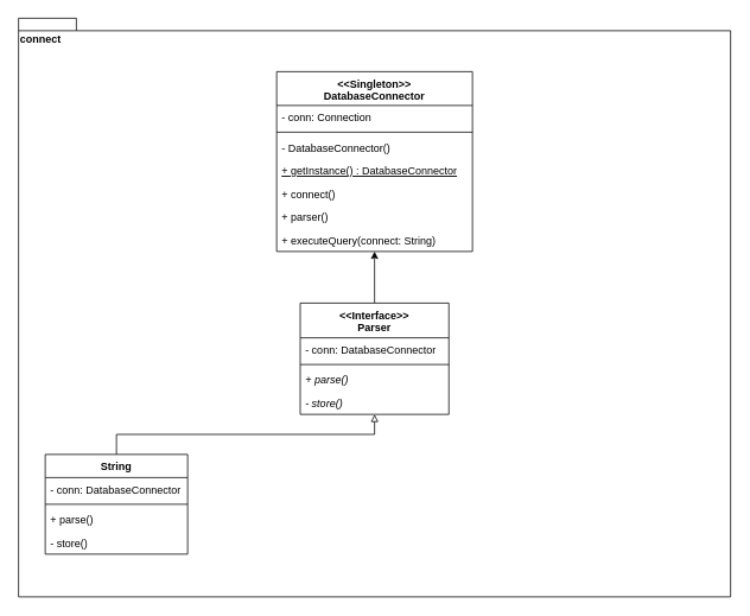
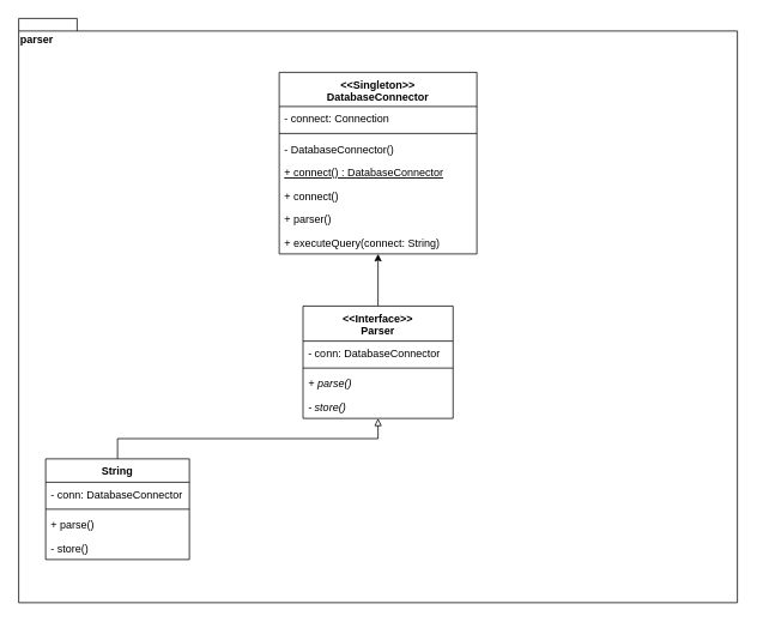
- <mxCell id="2" value="connect" style="shape=folder;fontStyle=1;spacingTop=10;tabWidth=40;tabHeight=14;tabPosition=left;html=1;align=left;verticalAlign=top;" parent="1" vertex="1"><mxGeometry x="20" y="20" width="800" height="650" as="geometry" /></mxCell>
+ <mxCell id="2" value="parser" style="shape=folder;fontStyle=1;spacingTop=10;tabWidth=40;tabHeight=14;tabPosition=left;html=1;align=left;verticalAlign=top;" parent="1" vertex="1"><mxGeometry x="20" y="20" width="800" height="650" as="geometry" /></mxCell>
- <mxCell id="4" value="- conn: Connection" style="text;strokeColor=none;fillColor=none;align=left;verticalAlign=top;spacingLeft=4;spacingRight=4;overflow=hidden;rotatable=0;points=[[0,0.5],[1,0.5]];portConstraint=eastwest;" parent="3" vertex="1"><mxGeometry y="38" width="220" height="26" as="geometry" /></mxCell>
+ <mxCell id="4" value="- connect: Connection" style="text;strokeColor=none;fillColor=none;align=left;verticalAlign=top;spacingLeft=4;spacingRight=4;overflow=hidden;rotatable=0;points=[[0,0.5],[1,0.5]];portConstraint=eastwest;" parent="3" vertex="1"><mxGeometry y="38" width="220" height="26" as="geometry" /></mxCell>
- <mxCell id="7" value="+ getInstance() : DatabaseConnector" style="text;strokeColor=none;fillColor=none;align=left;verticalAlign=top;spacingLeft=4;spacingRight=4;overflow=hidden;rotatable=0;points=[[0,0.5],[1,0.5]];portConstraint=eastwest;fontStyle=4" parent="3" vertex="1"><mxGeometry y="98" width="220" height="26" as="geometry" /></mxCell>
+ <mxCell id="7" value="+ connect() : DatabaseConnector" style="text;strokeColor=none;fillColor=none;align=left;verticalAlign=top;spacingLeft=4;spacingRight=4;overflow=hidden;rotatable=0;points=[[0,0.5],[1,0.5]];portConstraint=eastwest;fontStyle=4" parent="3" vertex="1"><mxGeometry y="98" width="220" height="26" as="geometry" /></mxCell>
